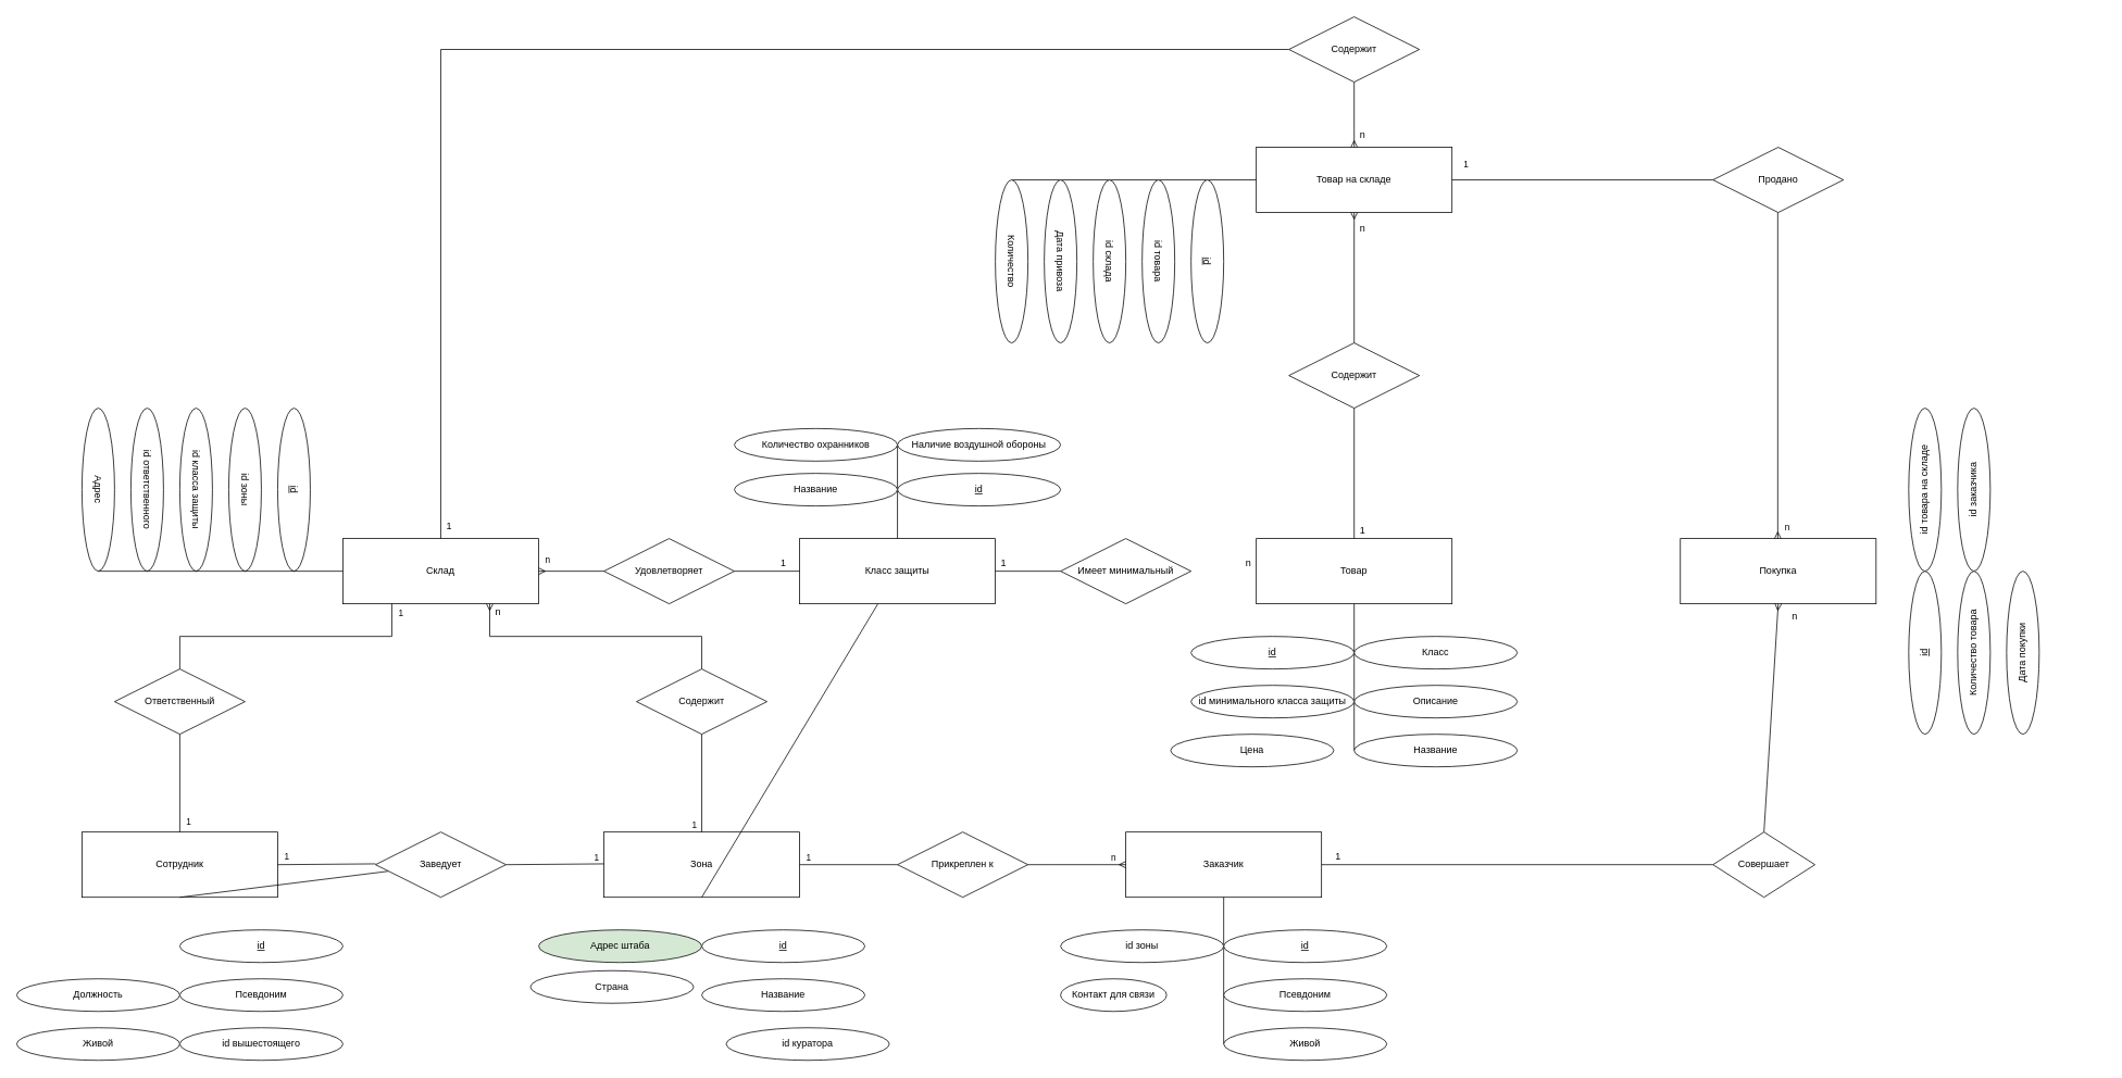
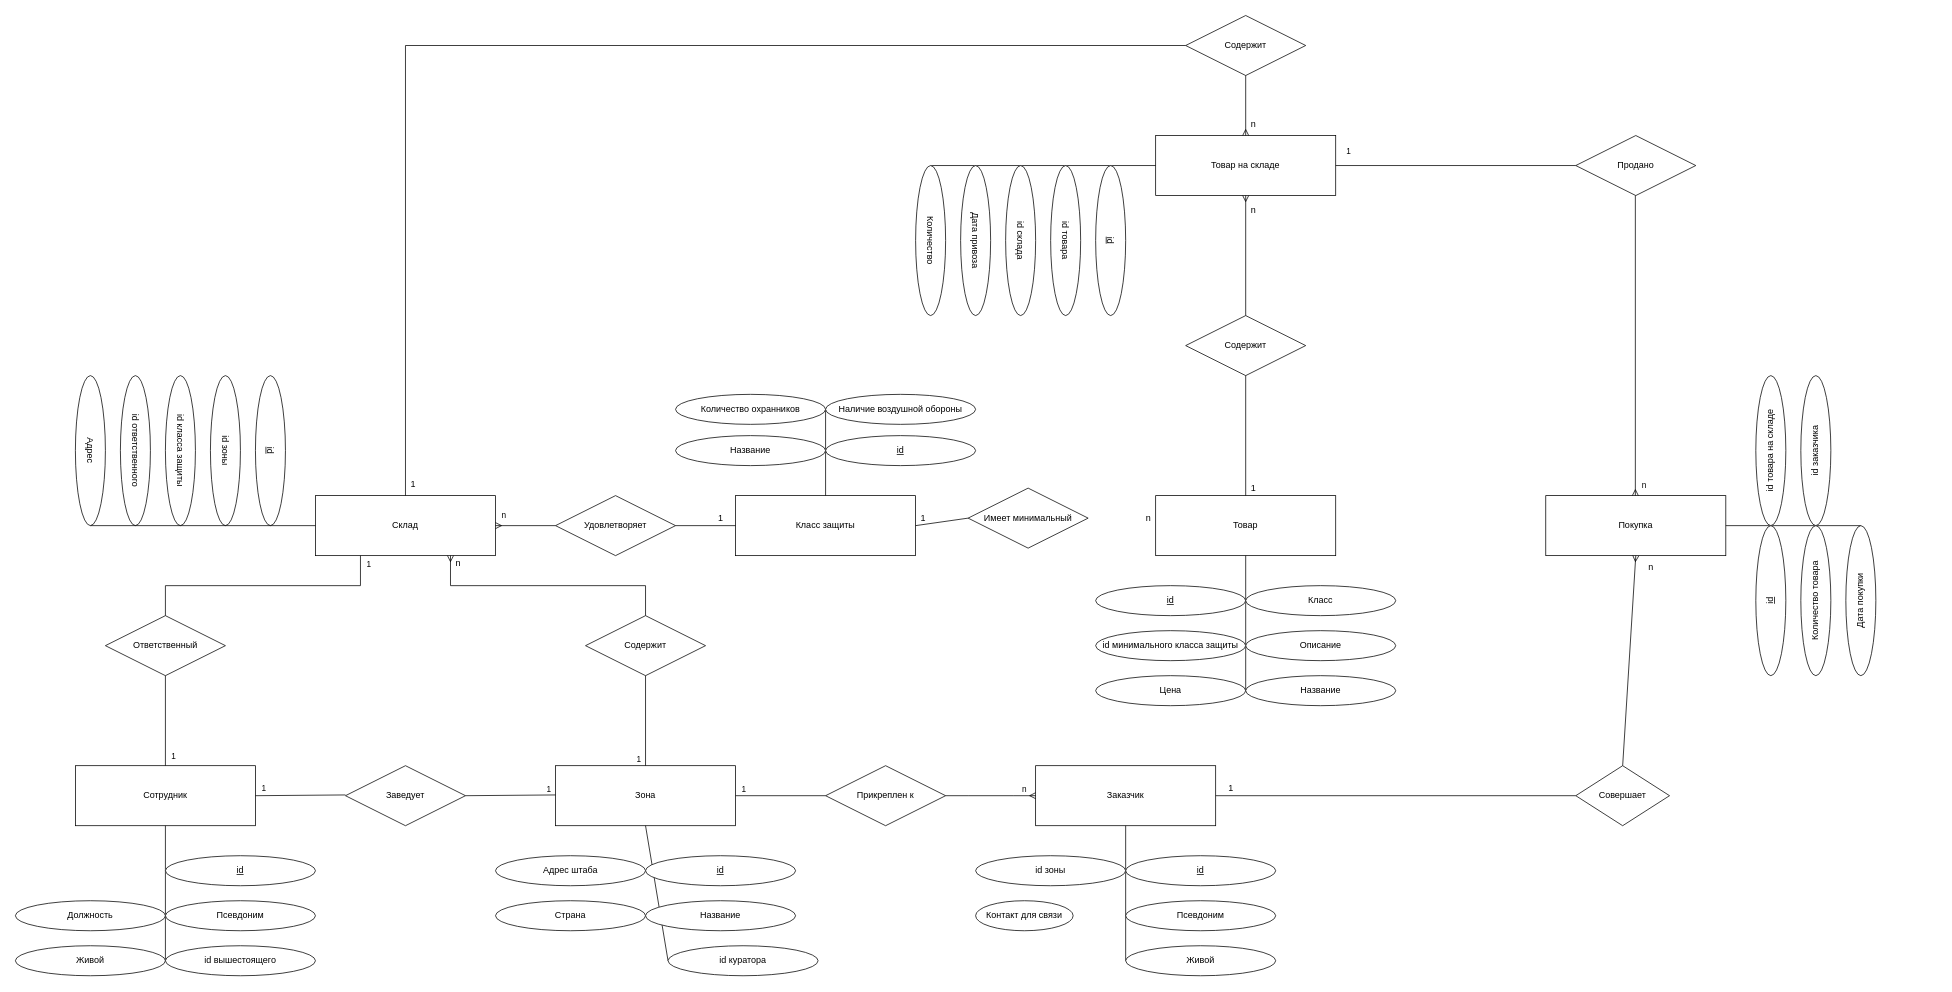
- <mxCell id="82" value="Имеет минимальный" style="shape=rhombus;perimeter=rhombusPerimeter;whiteSpace=wrap;html=1;align=center;" vertex="1" parent="1"><mxGeometry x="1300" y="660" width="160" height="80" as="geometry" /></mxCell>
+ <mxCell id="82" value="Имеет минимальный" style="shape=rhombus;perimeter=rhombusPerimeter;whiteSpace=wrap;html=1;align=center;" vertex="1" parent="1"><mxGeometry x="1290" y="650" width="160" height="80" as="geometry" /></mxCell>
+ <mxCell id="51" value="" style="endArrow=none;html=1;rounded=0;exitX=1;exitY=0.5;exitDx=0;exitDy=0;entryX=1;entryY=0.5;entryDx=0;entryDy=0;" edge="1" parent="1" source="50" target="76"><mxGeometry relative="1" as="geometry"><mxPoint x="2210" y="805" as="sourcePoint" /><mxPoint x="2670" y="700" as="targetPoint" /></mxGeometry></mxCell>
- <mxCell id="9" value="" style="endArrow=none;html=1;rounded=0;exitX=0.5;exitY=1;exitDx=0;exitDy=0;" edge="1" parent="1" source="8" target="44"><mxGeometry relative="1" as="geometry"><mxPoint x="820" y="1250" as="sourcePoint" /><mxPoint x="860" y="1430" as="targetPoint" /></mxGeometry></mxCell>
+ <mxCell id="9" value="" style="endArrow=none;html=1;rounded=0;exitX=0.5;exitY=1;exitDx=0;exitDy=0;entryX=0;entryY=0.5;entryDx=0;entryDy=0;" edge="1" parent="1" source="8" target="14"><mxGeometry relative="1" as="geometry"><mxPoint x="820" y="1250" as="sourcePoint" /><mxPoint x="860" y="1430" as="targetPoint" /></mxGeometry></mxCell>
- <mxCell id="25" value="Цена" style="ellipse;whiteSpace=wrap;html=1;align=center;" vertex="1" parent="1"><mxGeometry x="1435" y="900" width="200" height="40" as="geometry" /></mxCell>
+ <mxCell id="25" value="Цена" style="ellipse;whiteSpace=wrap;html=1;align=center;" vertex="1" parent="1"><mxGeometry x="1460" y="900" width="200" height="40" as="geometry" /></mxCell>
- <mxCell id="3" value="" style="endArrow=none;html=1;rounded=0;exitX=0.5;exitY=1;exitDx=0;exitDy=0;" edge="1" parent="1" source="2" target="56"><mxGeometry relative="1" as="geometry"><mxPoint x="60" y="1280" as="sourcePoint" /><mxPoint x="220" y="1450" as="targetPoint" /></mxGeometry></mxCell>
+ <mxCell id="3" value="" style="endArrow=none;html=1;rounded=0;exitX=0.5;exitY=1;exitDx=0;exitDy=0;entryX=0;entryY=0.5;entryDx=0;entryDy=0;" edge="1" parent="1" source="2" target="28"><mxGeometry relative="1" as="geometry"><mxPoint x="60" y="1280" as="sourcePoint" /><mxPoint x="220" y="1450" as="targetPoint" /></mxGeometry></mxCell>
- <mxCell id="12" value="Адрес штаба" style="ellipse;whiteSpace=wrap;html=1;align=center;fillColor=#d5e8d4;" vertex="1" parent="1"><mxGeometry x="660" y="1140" width="200" height="40" as="geometry" /></mxCell>
+ <mxCell id="12" value="Адрес штаба" style="ellipse;whiteSpace=wrap;html=1;align=center;" vertex="1" parent="1"><mxGeometry x="660" y="1140" width="200" height="40" as="geometry" /></mxCell>
- <mxCell id="11" value="Страна" style="ellipse;whiteSpace=wrap;html=1;align=center;" vertex="1" parent="1"><mxGeometry x="650" y="1190" width="200" height="40" as="geometry" /></mxCell>
+ <mxCell id="11" value="Страна" style="ellipse;whiteSpace=wrap;html=1;align=center;" vertex="1" parent="1"><mxGeometry x="660" y="1200" width="200" height="40" as="geometry" /></mxCell>
